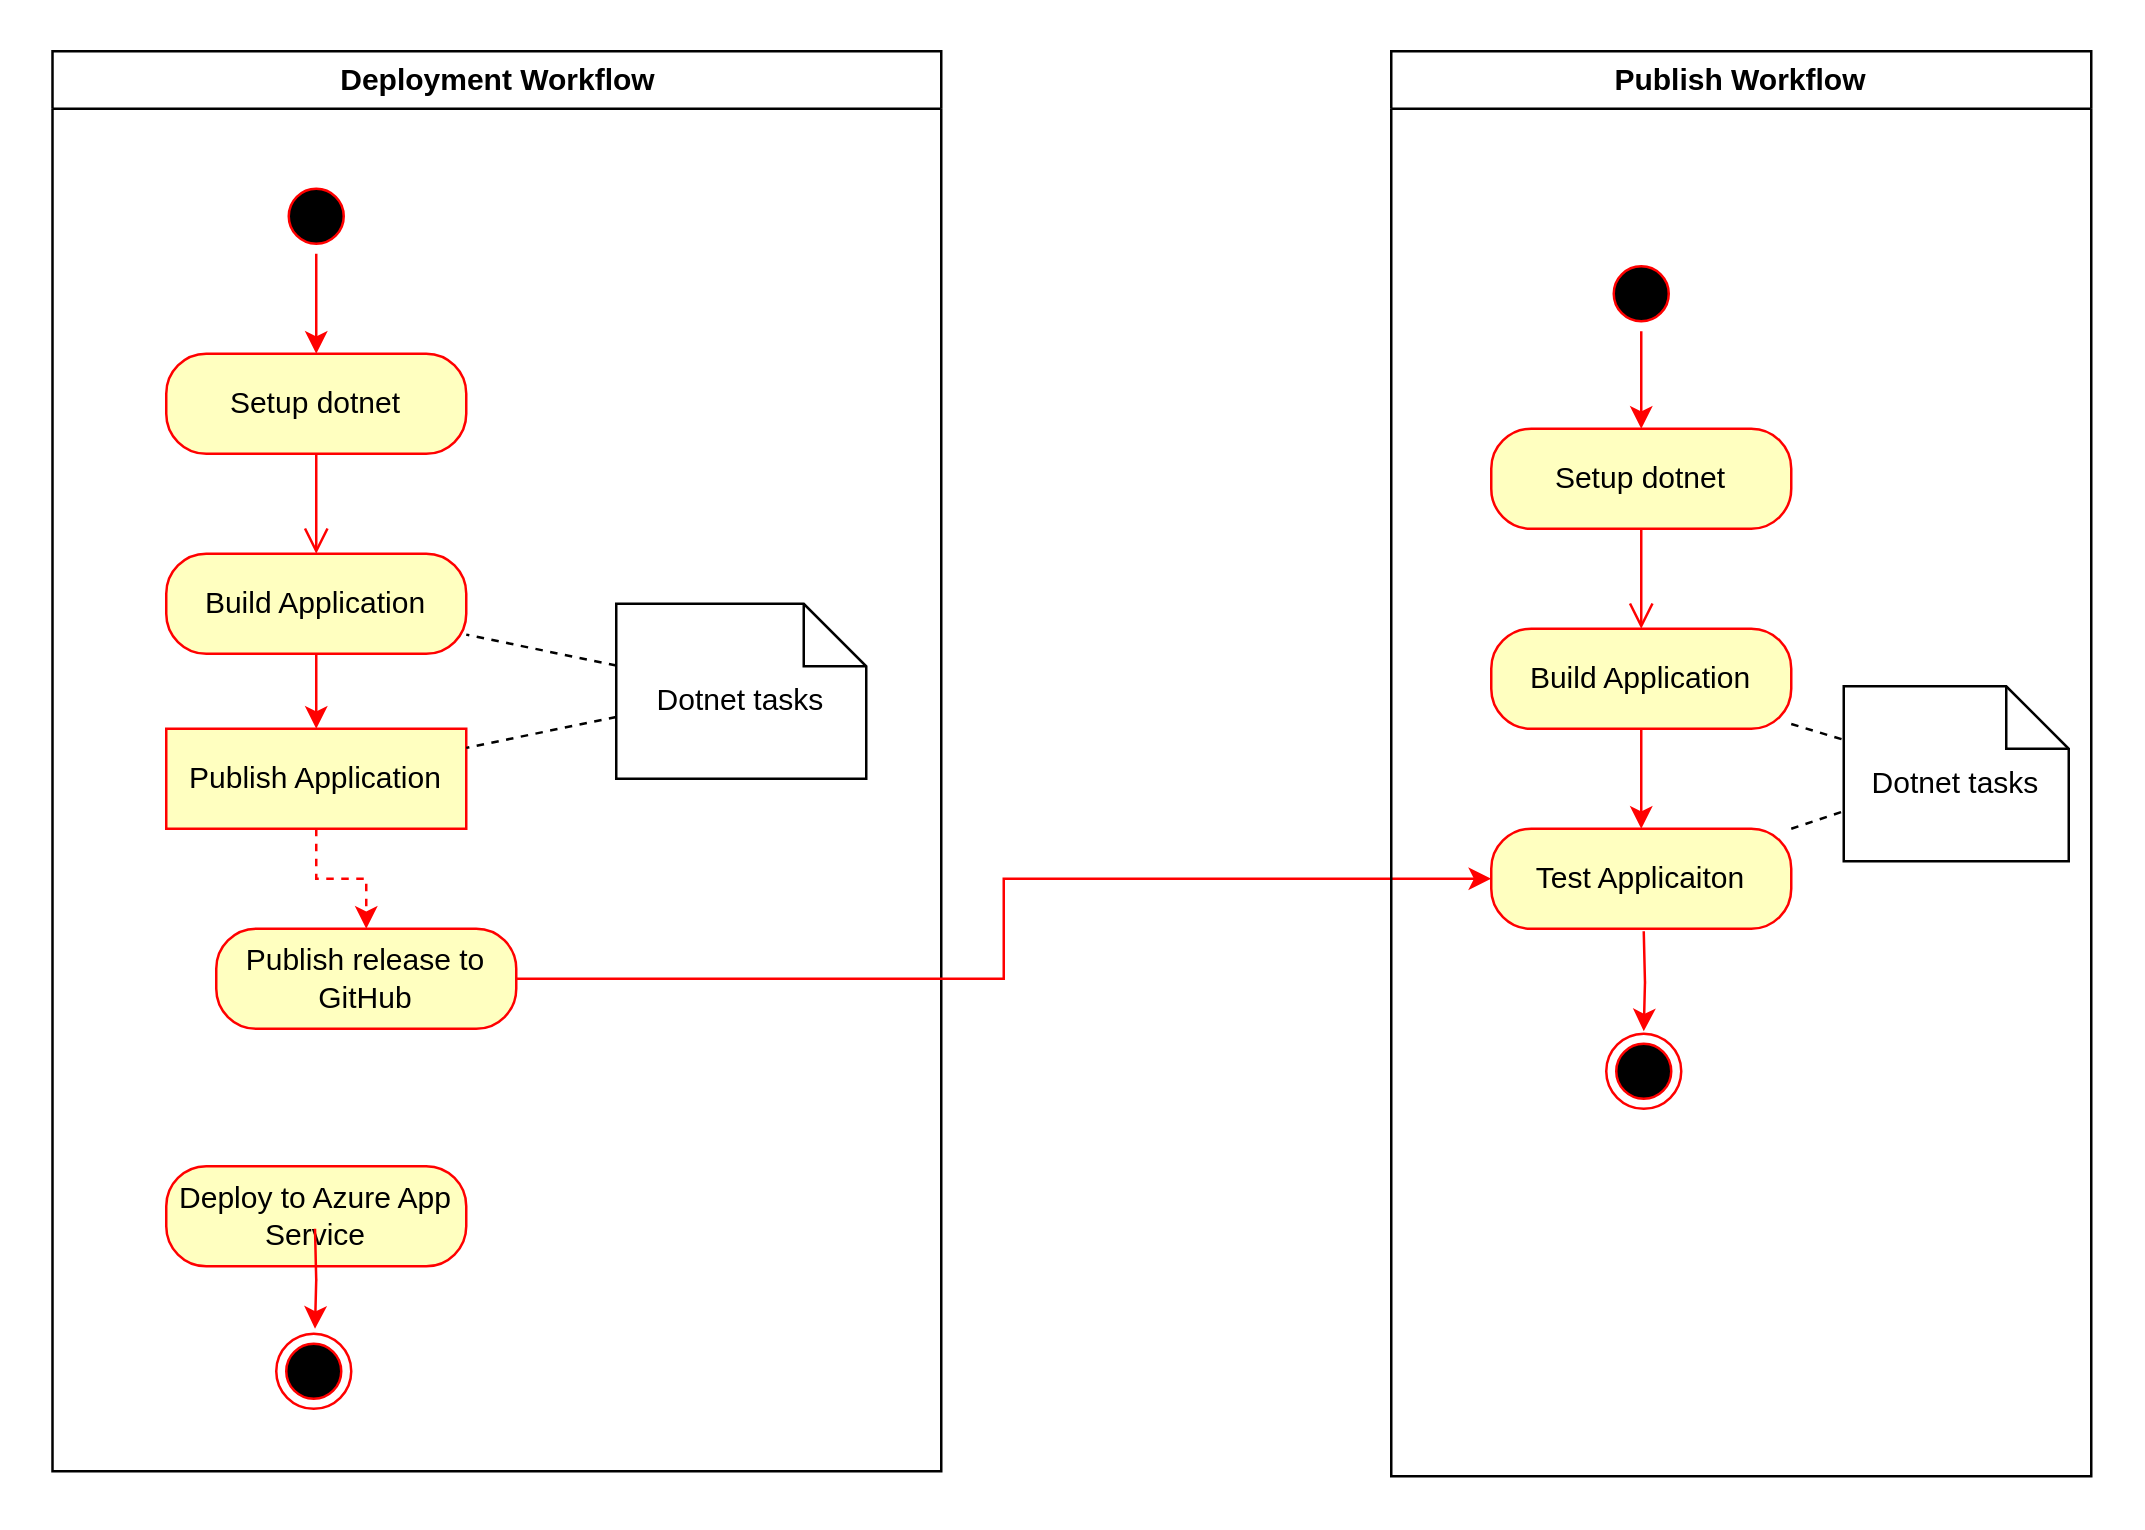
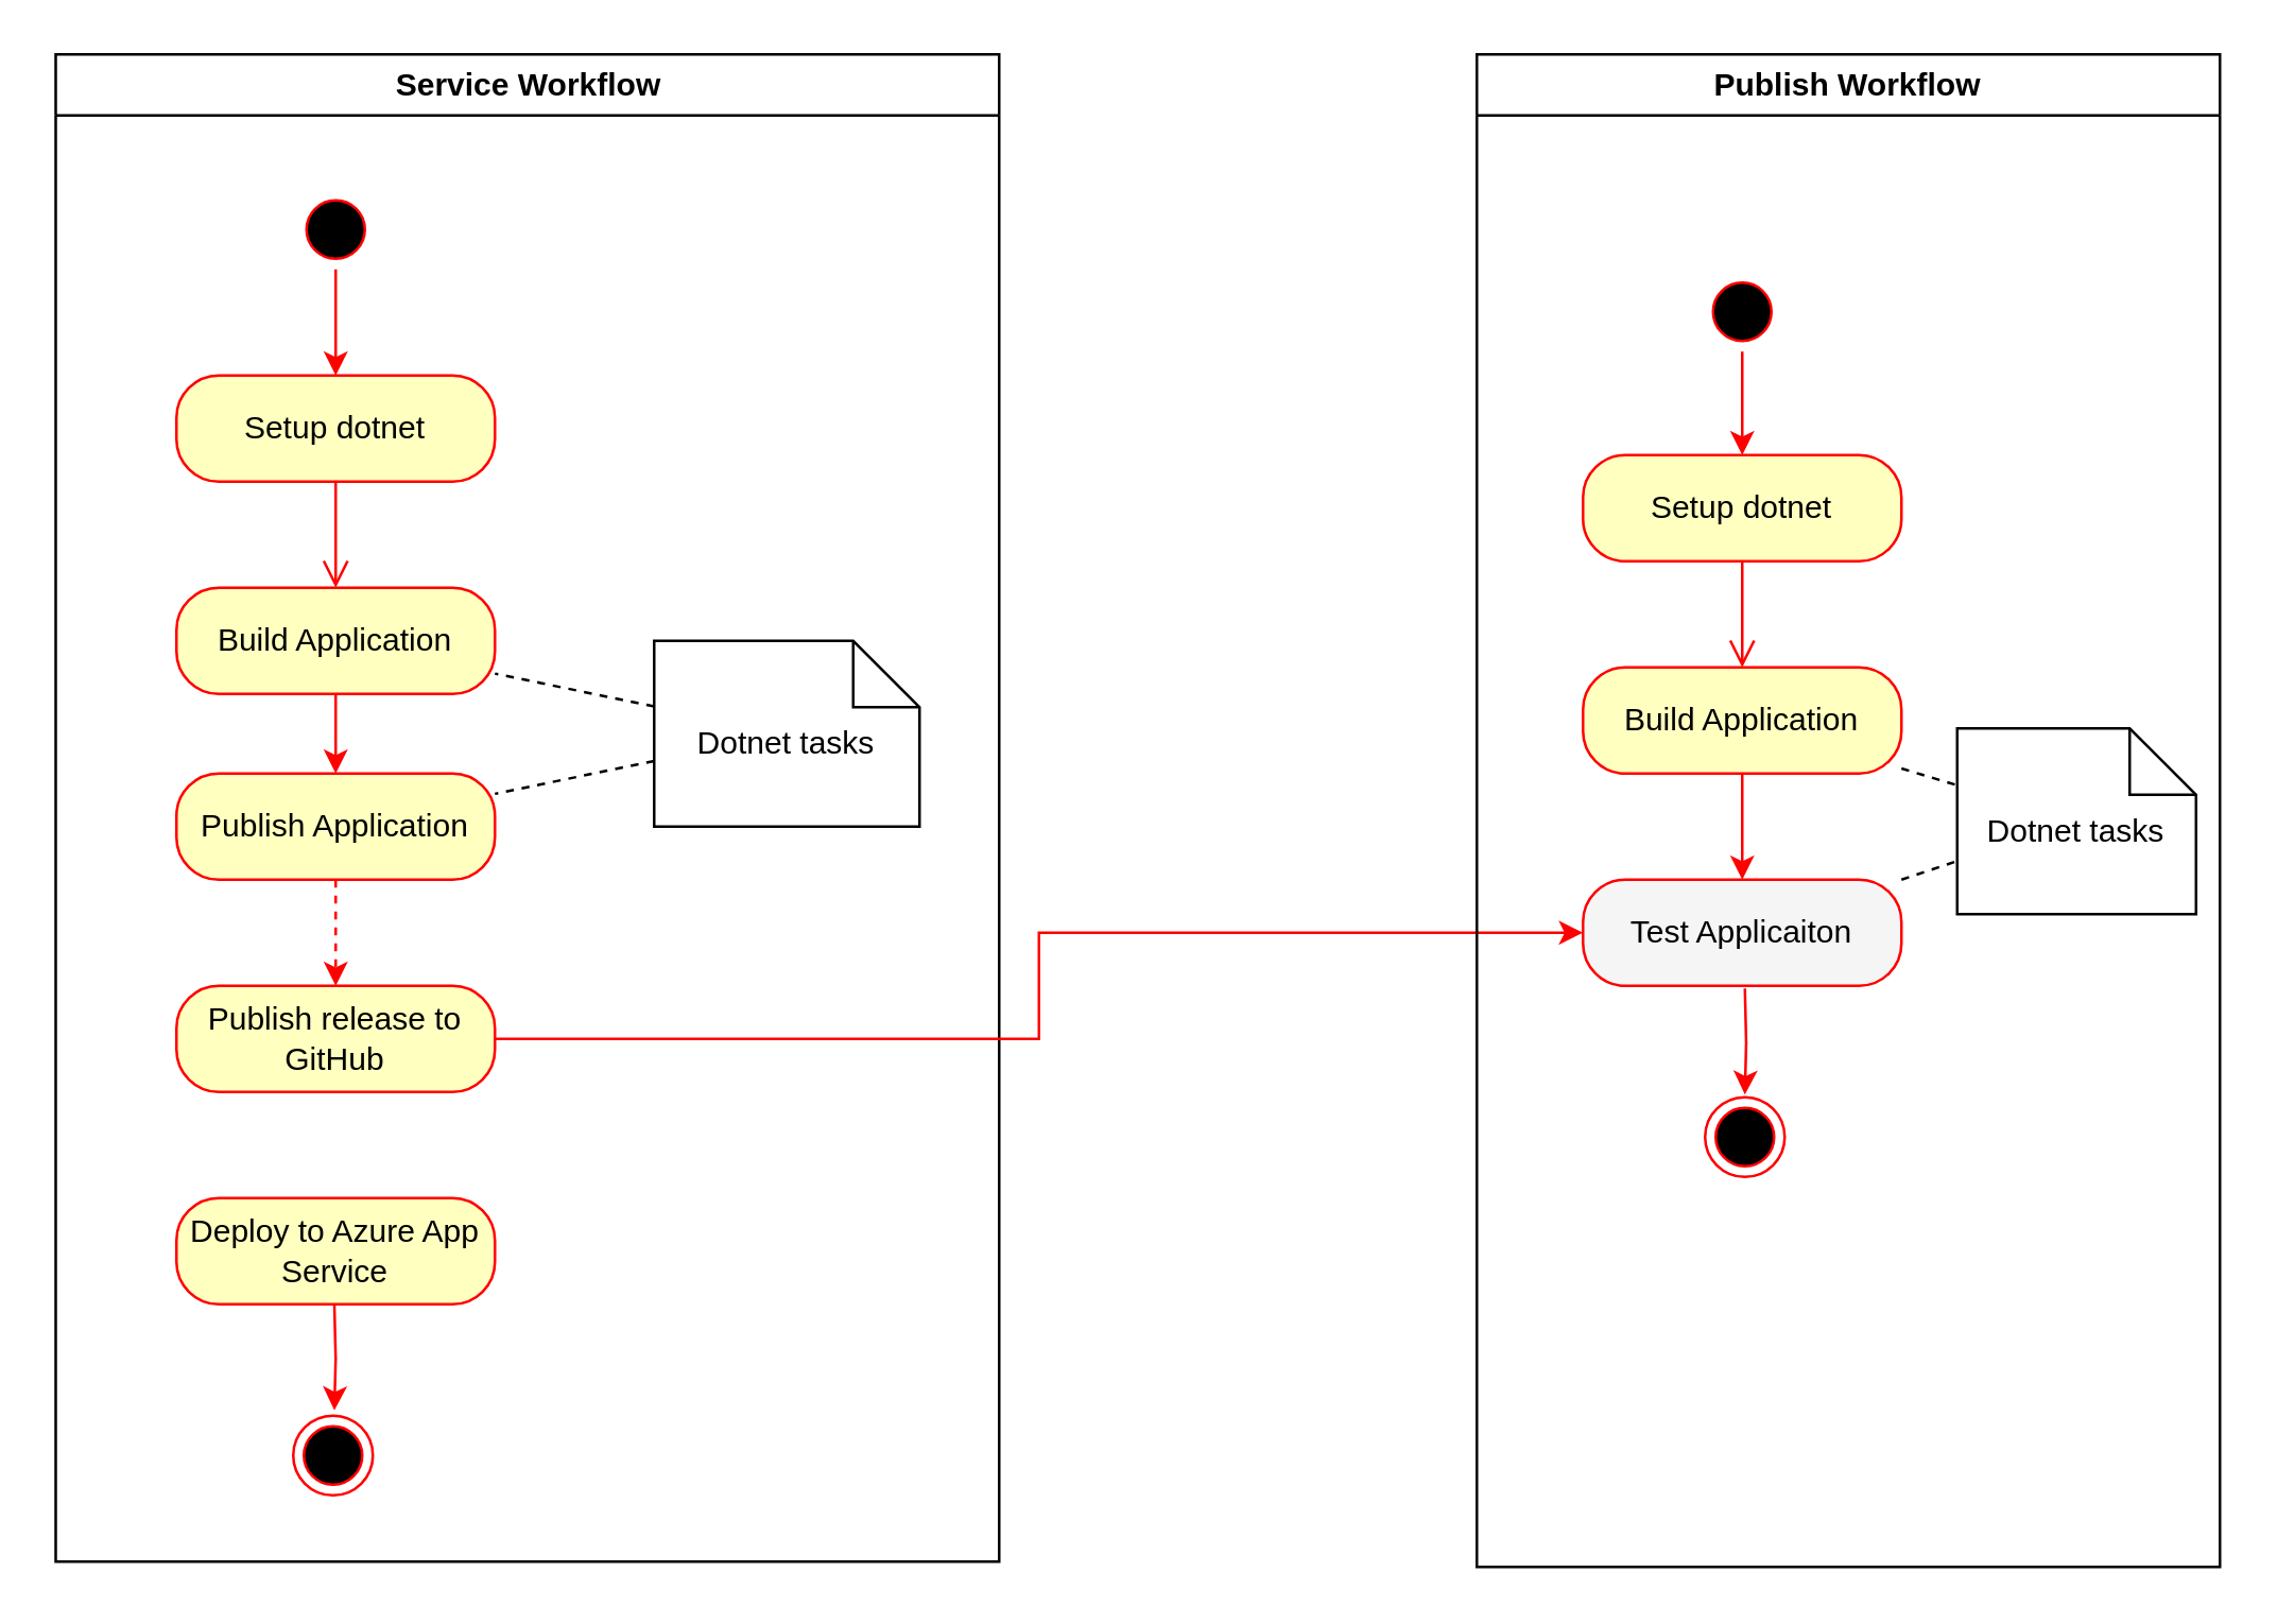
- <mxCell id="2" value="Deployment Workflow" style="swimlane;whiteSpace=wrap" parent="1" vertex="1"><mxGeometry x="20.5" y="20" width="355.5" height="568" as="geometry" /></mxCell>
+ <mxCell id="2" value="Service Workflow" style="swimlane;whiteSpace=wrap" parent="1" vertex="1"><mxGeometry x="20.5" y="20" width="355.5" height="568" as="geometry" /></mxCell>
- <mxCell id="7" value="Publish Application" style="whiteSpace=wrap;html=1;arcSize=40;fontColor=#000000;fillColor=#ffffc0;strokeColor=#ff0000;rounded=0;" parent="2" vertex="1"><mxGeometry x="45.5" y="271" width="120" height="40" as="geometry" /></mxCell>
+ <mxCell id="7" value="Publish Application" style="rounded=1;whiteSpace=wrap;html=1;arcSize=40;fontColor=#000000;fillColor=#ffffc0;strokeColor=#ff0000;" parent="2" vertex="1"><mxGeometry x="45.5" y="271" width="120" height="40" as="geometry" /></mxCell>
- <mxCell id="26" value="Test Applicaiton" style="rounded=1;whiteSpace=wrap;html=1;arcSize=40;fontColor=#000000;fillColor=#ffffc0;strokeColor=#ff0000;" parent="19" vertex="1"><mxGeometry x="40" y="311" width="120" height="40" as="geometry" /></mxCell>
+ <mxCell id="26" value="Test Applicaiton" style="rounded=1;whiteSpace=wrap;html=1;arcSize=40;fontColor=#000000;fillColor=#f5f5f5;strokeColor=#ff0000;" parent="19" vertex="1"><mxGeometry x="40" y="311" width="120" height="40" as="geometry" /></mxCell>
- <mxCell id="9" value="Publish release to GitHub" style="rounded=1;whiteSpace=wrap;html=1;arcSize=40;fontColor=#000000;fillColor=#ffffc0;strokeColor=#ff0000;" parent="2" vertex="1"><mxGeometry x="65.5" y="351" width="120" height="40" as="geometry" /></mxCell>
+ <mxCell id="9" value="Publish release to GitHub" style="rounded=1;whiteSpace=wrap;html=1;arcSize=40;fontColor=#000000;fillColor=#ffffc0;strokeColor=#ff0000;" parent="2" vertex="1"><mxGeometry x="45.5" y="351" width="120" height="40" as="geometry" /></mxCell>
- <mxCell id="11" value="Deploy to Azure App Service" style="rounded=1;whiteSpace=wrap;html=1;arcSize=40;fontColor=#000000;fillColor=#ffffc0;strokeColor=#ff0000;" parent="2" vertex="1"><mxGeometry x="45.5" y="446" width="120" height="40" as="geometry" /></mxCell>
+ <mxCell id="11" value="Deploy to Azure App Service" style="rounded=1;whiteSpace=wrap;html=1;arcSize=40;fontColor=#000000;fillColor=#ffffc0;strokeColor=#ff0000;" parent="2" vertex="1"><mxGeometry x="45.5" y="431" width="120" height="40" as="geometry" /></mxCell>
